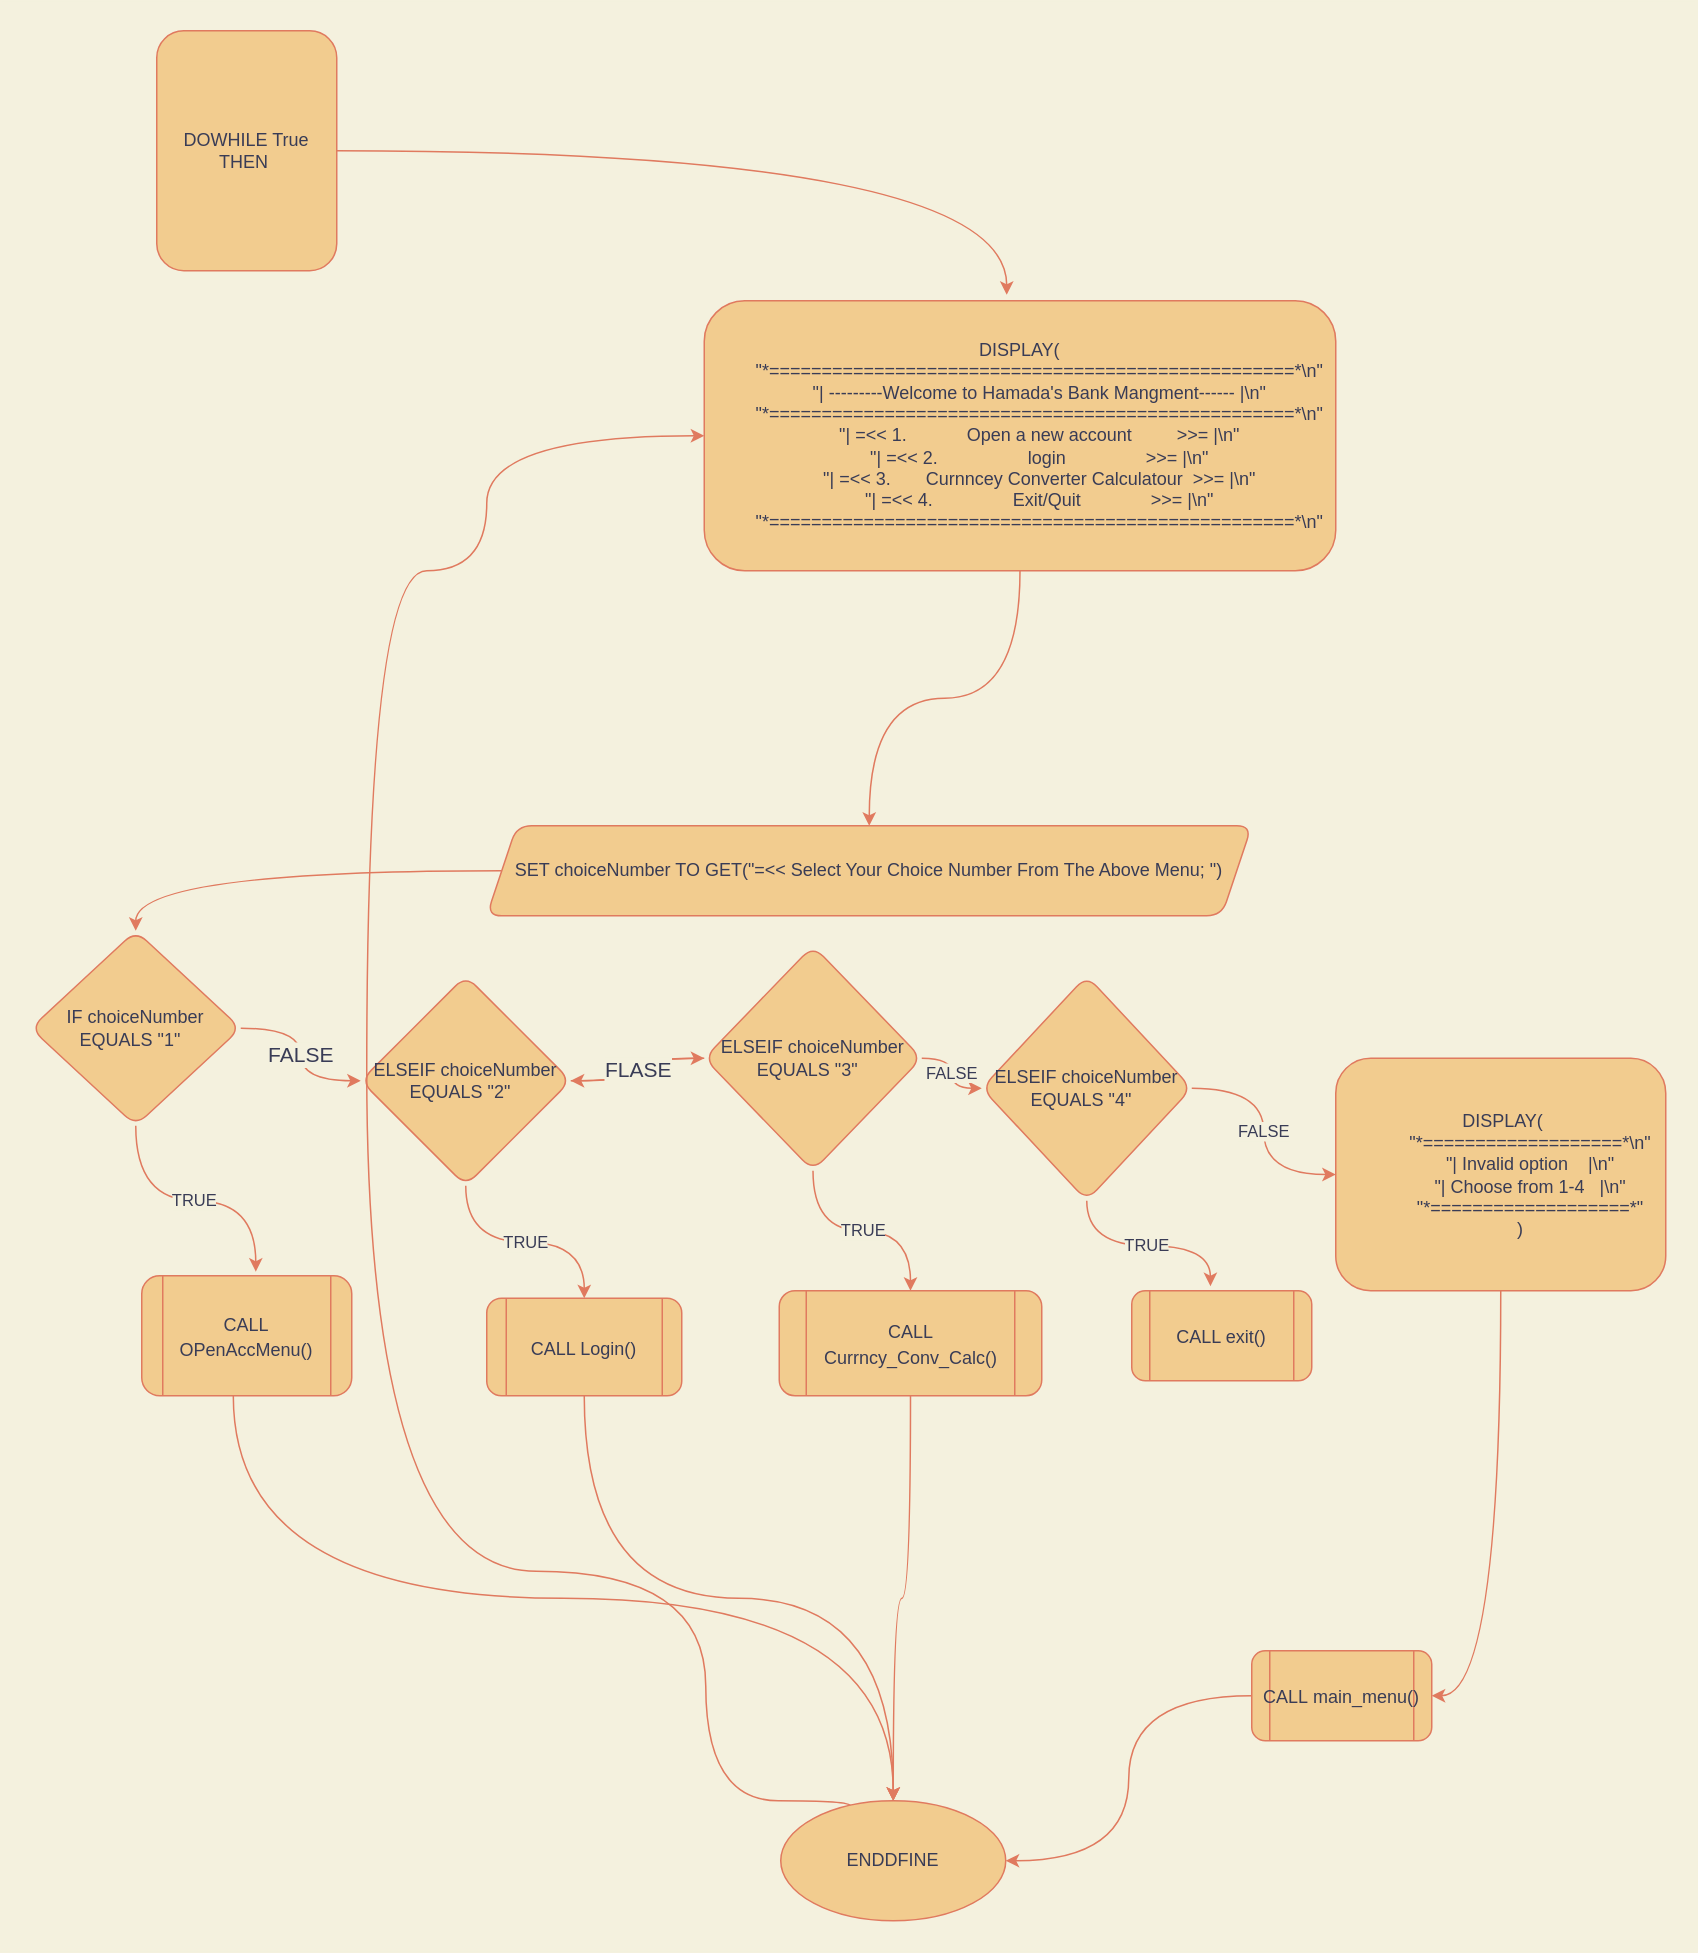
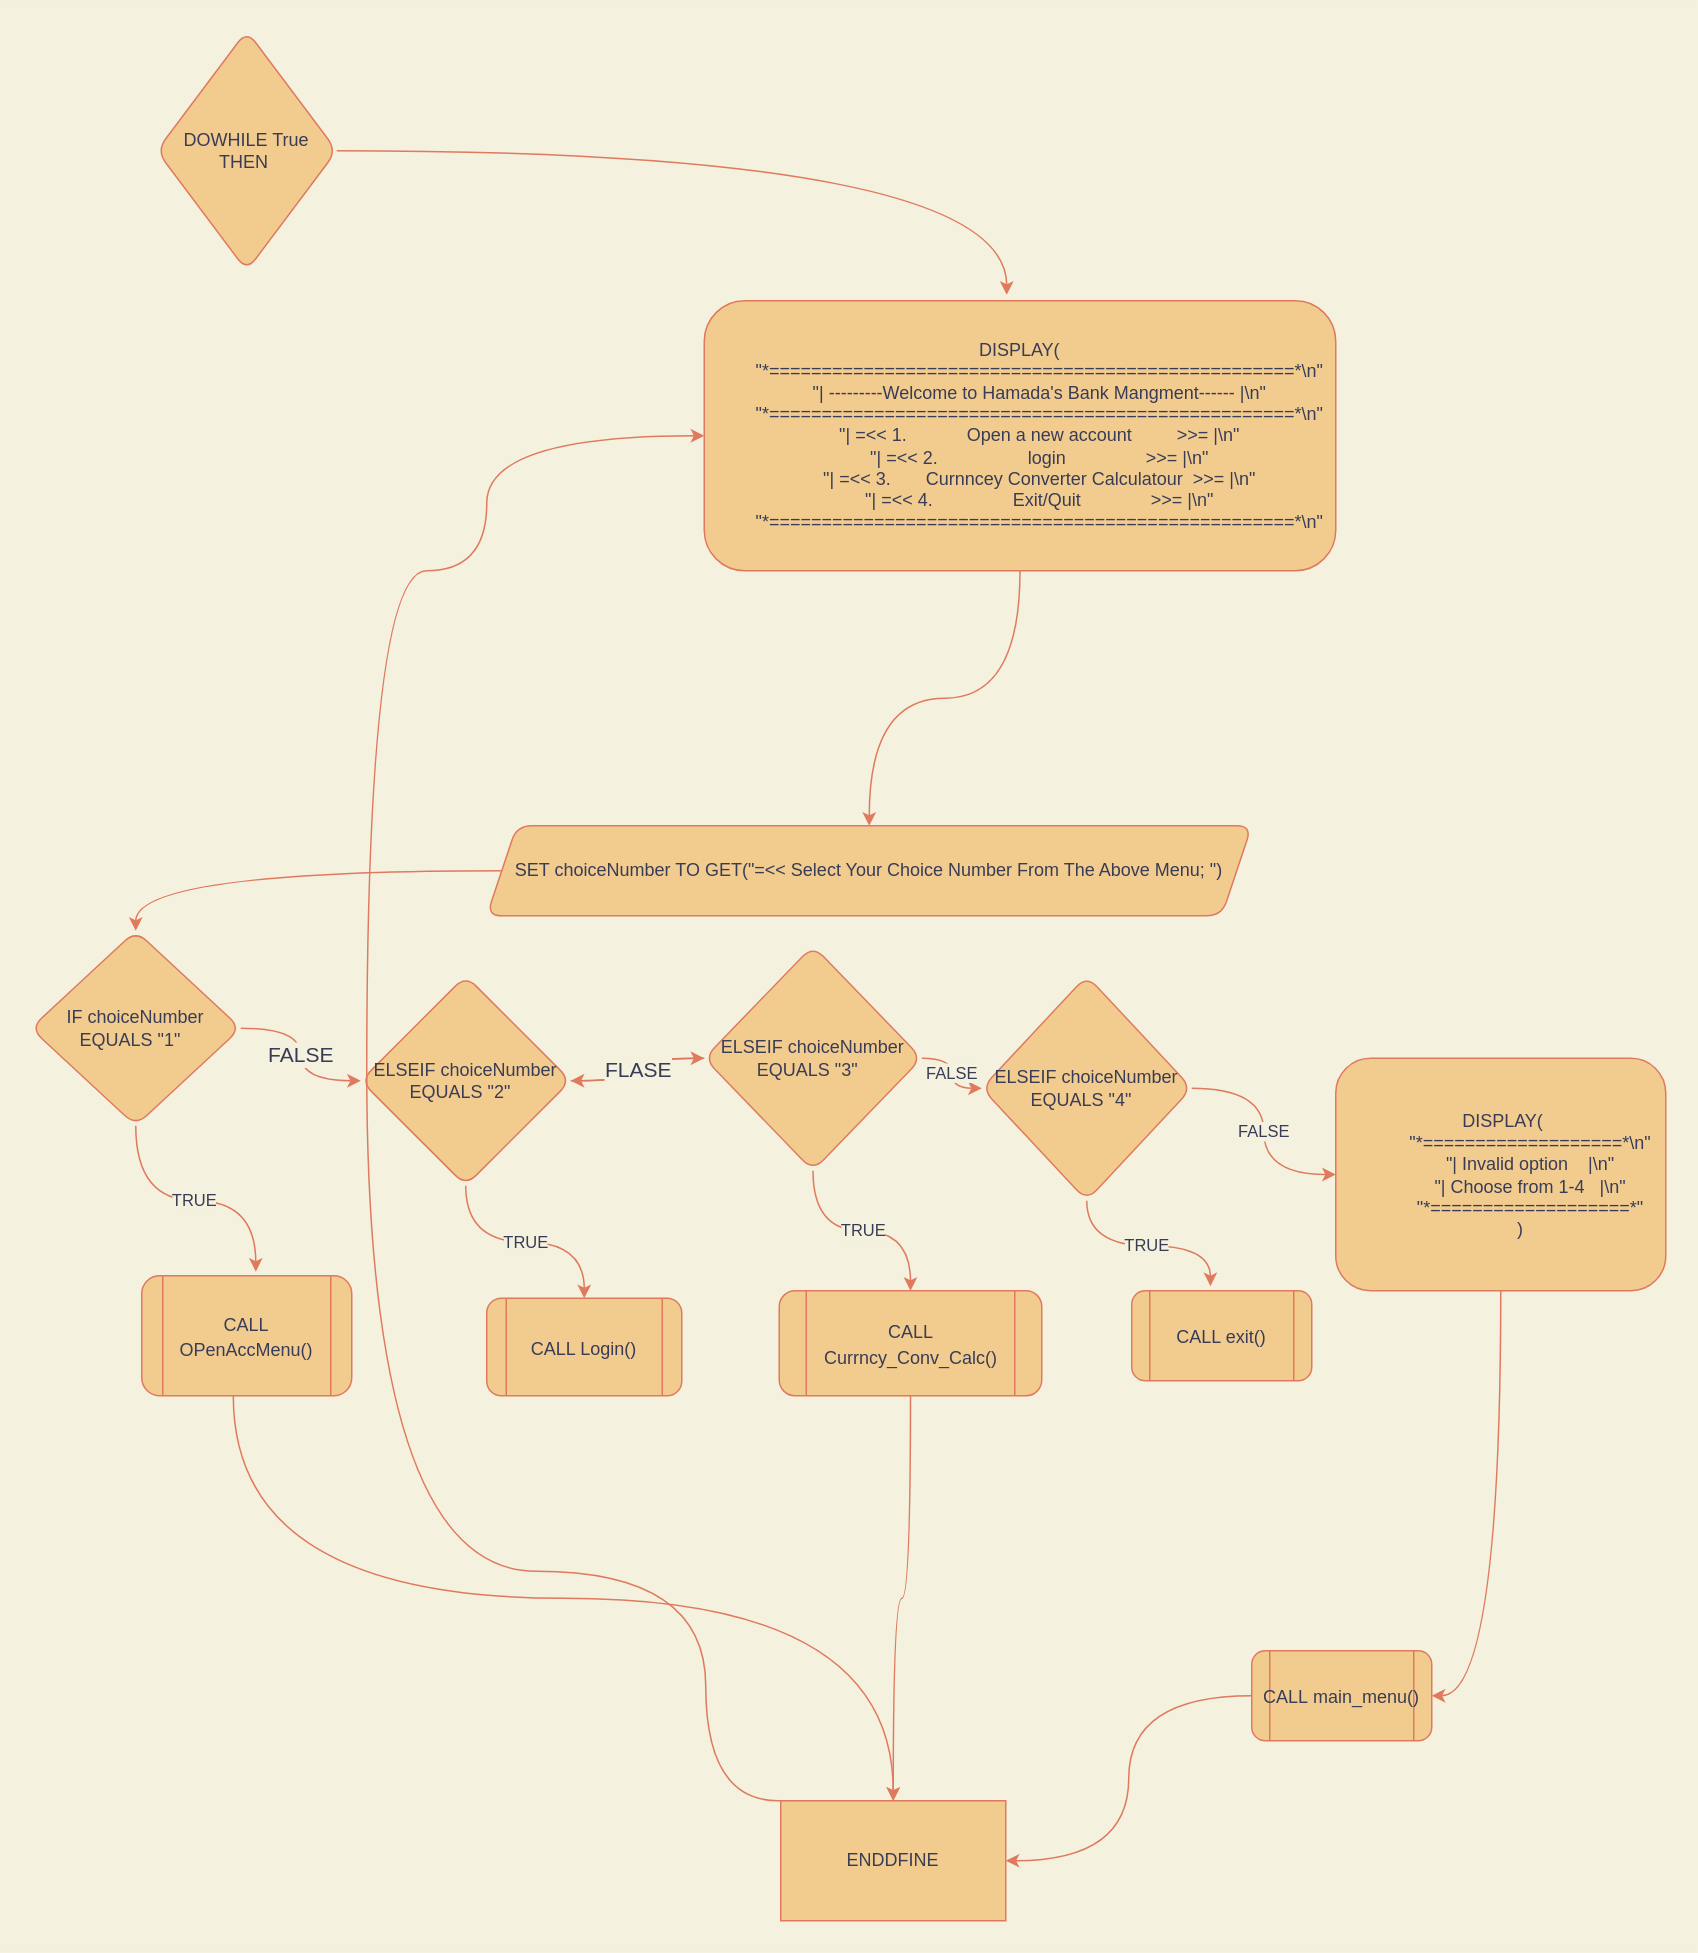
- <mxCell id="3" value="DOWHILE True THEN&amp;nbsp;" style="whiteSpace=wrap;html=1;fillColor=#F2CC8F;strokeColor=#E07A5F;fontColor=#393C56;rounded=1;" parent="1" vertex="1"><mxGeometry x="104" y="20" width="120" height="160" as="geometry" /></mxCell>
+ <mxCell id="3" value="DOWHILE True THEN&amp;nbsp;" style="rhombus;whiteSpace=wrap;html=1;fillColor=#F2CC8F;strokeColor=#E07A5F;fontColor=#393C56;rounded=1;" parent="1" vertex="1"><mxGeometry x="104" y="20" width="120" height="160" as="geometry" /></mxCell>
- <mxCell id="21" style="edgeStyle=orthogonalEdgeStyle;orthogonalLoop=1;jettySize=auto;html=1;exitX=0.5;exitY=1;exitDx=0;exitDy=0;fontSize=6;entryX=0.5;entryY=0;entryDx=0;entryDy=0;strokeColor=#E07A5F;fontColor=#393C56;labelBackgroundColor=#F4F1DE;curved=1;" parent="1" source="27" target="24" edge="1"><mxGeometry relative="1" as="geometry"><mxPoint x="394" y="1050" as="targetPoint" /><mxPoint x="394" y="920" as="sourcePoint" /></mxGeometry></mxCell>
- <mxCell id="24" value="&lt;font style=&quot;font-size: 12px&quot;&gt;ENDDFINE&lt;/font&gt;" style="ellipse;whiteSpace=wrap;html=1;fontSize=6;fillColor=#F2CC8F;strokeColor=#E07A5F;fontColor=#393C56;rounded=1;" parent="1" vertex="1"><mxGeometry x="520" y="1200" width="150" height="80" as="geometry" /></mxCell>
+ <mxCell id="24" value="&lt;font style=&quot;font-size: 12px&quot;&gt;ENDDFINE&lt;/font&gt;" style="whiteSpace=wrap;html=1;fontSize=6;fillColor=#F2CC8F;strokeColor=#E07A5F;fontColor=#393C56;rounded=0;" parent="1" vertex="1"><mxGeometry x="520" y="1200" width="150" height="80" as="geometry" /></mxCell>
